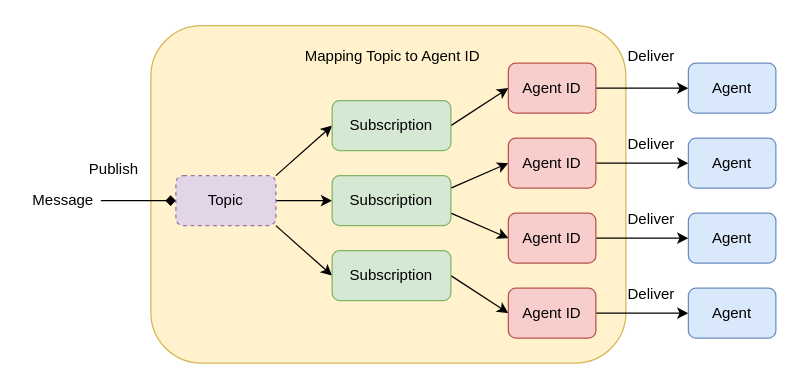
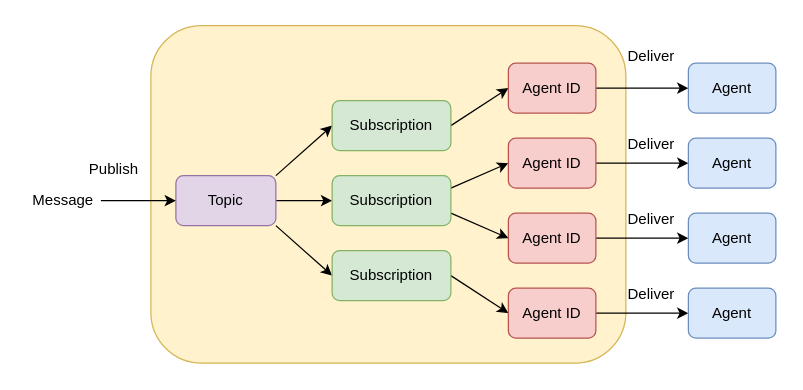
- <mxCell id="33" value="Mapping Topic to Agent ID" style="text;html=1;align=center;verticalAlign=middle;resizable=0;points=[];autosize=1;strokeColor=none;fillColor=none;" vertex="1" parent="1"><mxGeometry x="232.5" y="30" width="160" height="30" as="geometry" /></mxCell>
- <mxCell id="22" style="edgeStyle=orthogonalEdgeStyle;rounded=0;orthogonalLoop=1;jettySize=auto;html=1;entryX=0;entryY=0.5;entryDx=0;entryDy=0;endArrow=diamond;" edge="1" parent="1" source="23" target="6"><mxGeometry relative="1" as="geometry" /></mxCell>
+ <mxCell id="22" style="edgeStyle=orthogonalEdgeStyle;rounded=0;orthogonalLoop=1;jettySize=auto;html=1;entryX=0;entryY=0.5;entryDx=0;entryDy=0;" edge="1" parent="1" source="23" target="6"><mxGeometry relative="1" as="geometry" /></mxCell>
- <mxCell id="6" value="Topic" style="rounded=1;whiteSpace=wrap;html=1;fillColor=#e1d5e7;strokeColor=#9673a6;dashed=1;" vertex="1" parent="1"><mxGeometry x="140" y="140" width="80" height="40" as="geometry" /></mxCell>
+ <mxCell id="6" value="Topic" style="rounded=1;whiteSpace=wrap;html=1;fillColor=#e1d5e7;strokeColor=#9673a6;" vertex="1" parent="1"><mxGeometry x="140" y="140" width="80" height="40" as="geometry" /></mxCell>
